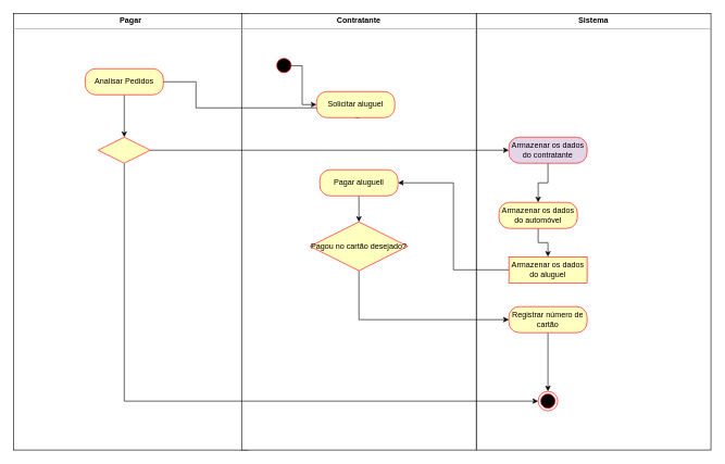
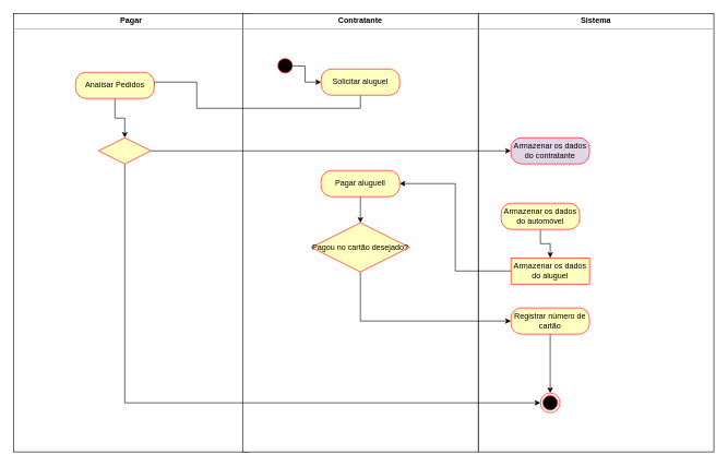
- <mxCell id="10" value="Analisar Pedidos" style="rounded=1;whiteSpace=wrap;html=1;arcSize=40;fontColor=#000000;fillColor=#ffffc0;strokeColor=#ff0000;" vertex="1" parent="1"><mxGeometry x="130" y="105" width="120" height="40" as="geometry" /></mxCell>
+ <mxCell id="10" value="Analisar Pedidos" style="rounded=1;whiteSpace=wrap;html=1;arcSize=40;fontColor=#000000;fillColor=#ffffc0;strokeColor=#ff0000;" vertex="1" parent="1"><mxGeometry x="115" y="110" width="120" height="40" as="geometry" /></mxCell>
- <mxCell id="8" value="Solicitar aluguel" style="rounded=1;whiteSpace=wrap;html=1;arcSize=40;fontColor=#000000;fillColor=#ffffc0;strokeColor=#ff0000;" vertex="1" parent="1"><mxGeometry x="485" y="140" width="120" height="40" as="geometry" /></mxCell>
+ <mxCell id="8" value="Solicitar aluguel" style="rounded=1;whiteSpace=wrap;html=1;arcSize=40;fontColor=#000000;fillColor=#ffffc0;strokeColor=#ff0000;" vertex="1" parent="1"><mxGeometry x="490" y="105" width="120" height="40" as="geometry" /></mxCell>
- <mxCell id="14" value="" style="edgeStyle=orthogonalEdgeStyle;rounded=0;orthogonalLoop=1;jettySize=auto;html=1;" edge="1" parent="1" source="15" target="17"><mxGeometry relative="1" as="geometry" /></mxCell>
